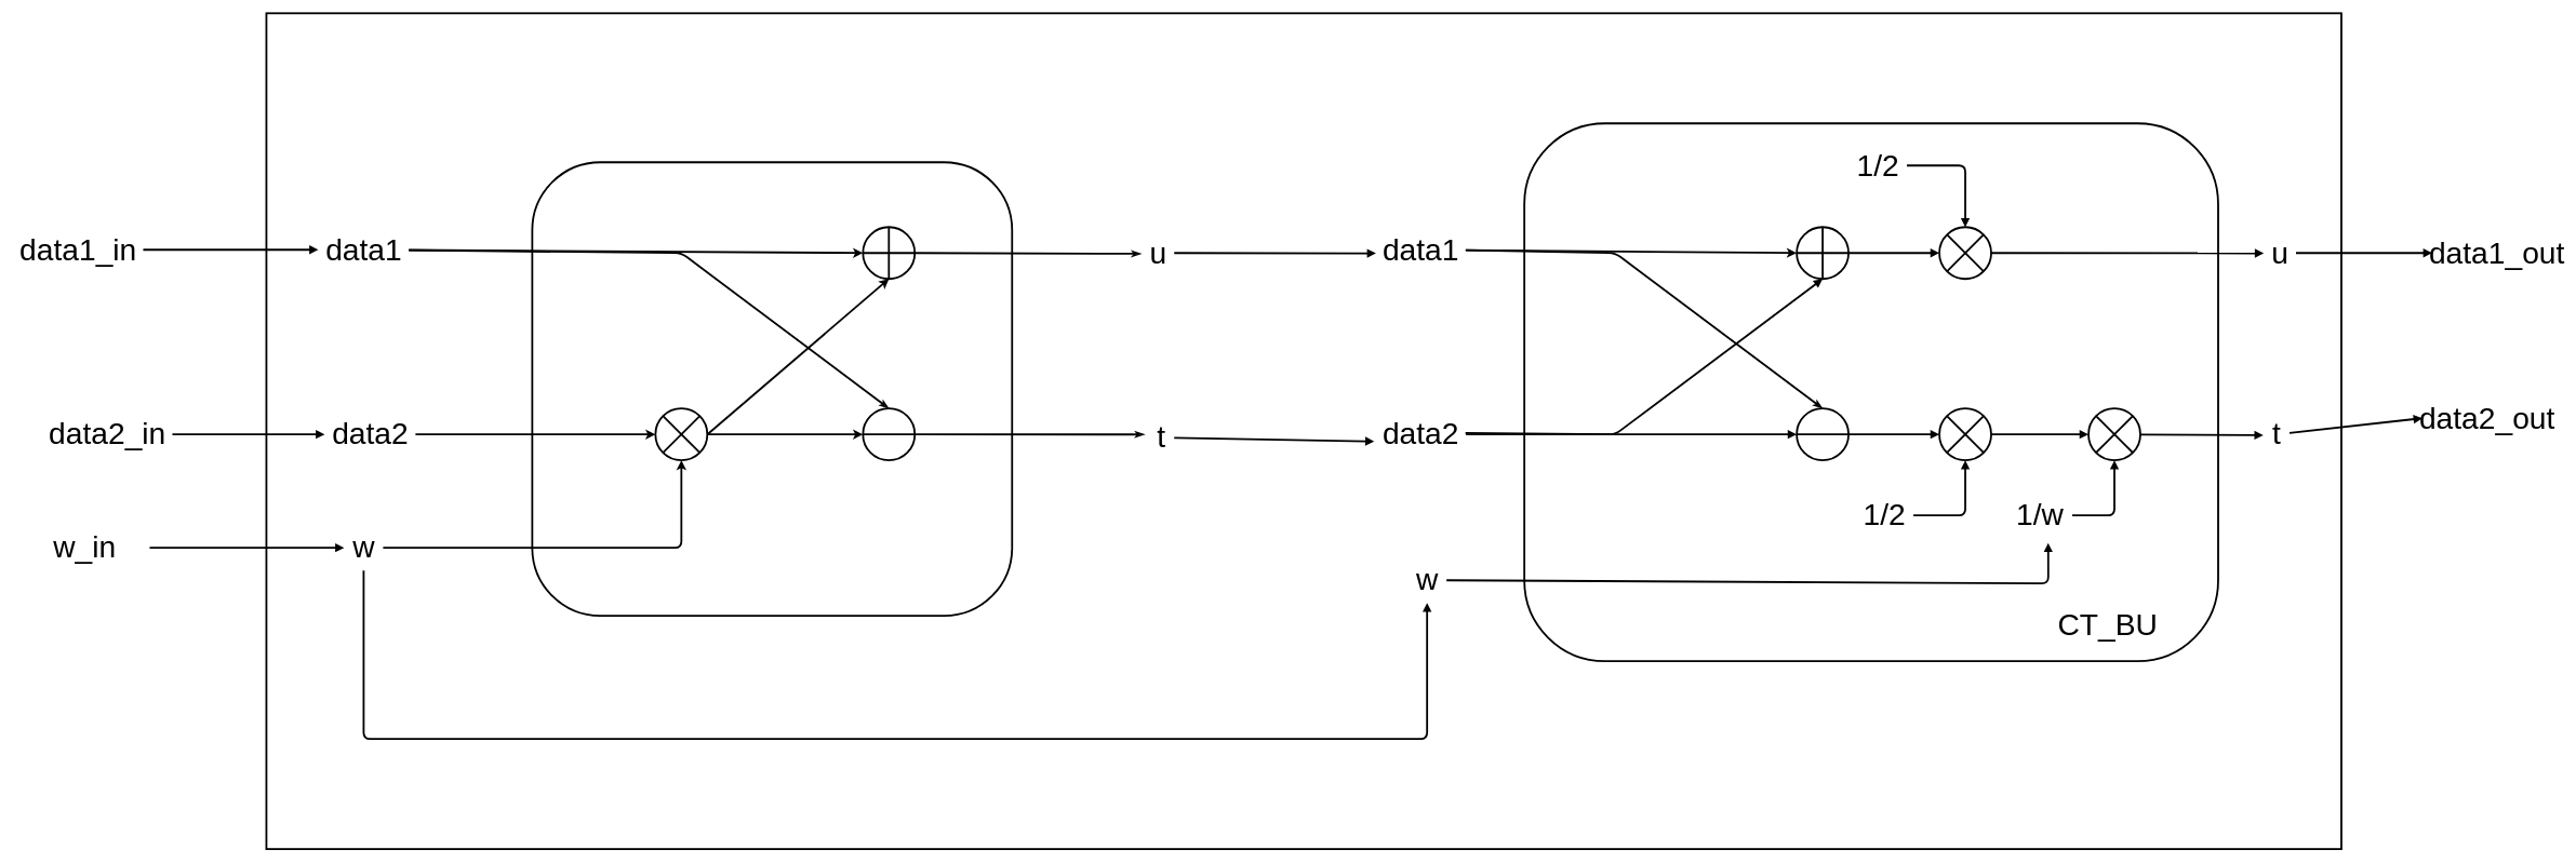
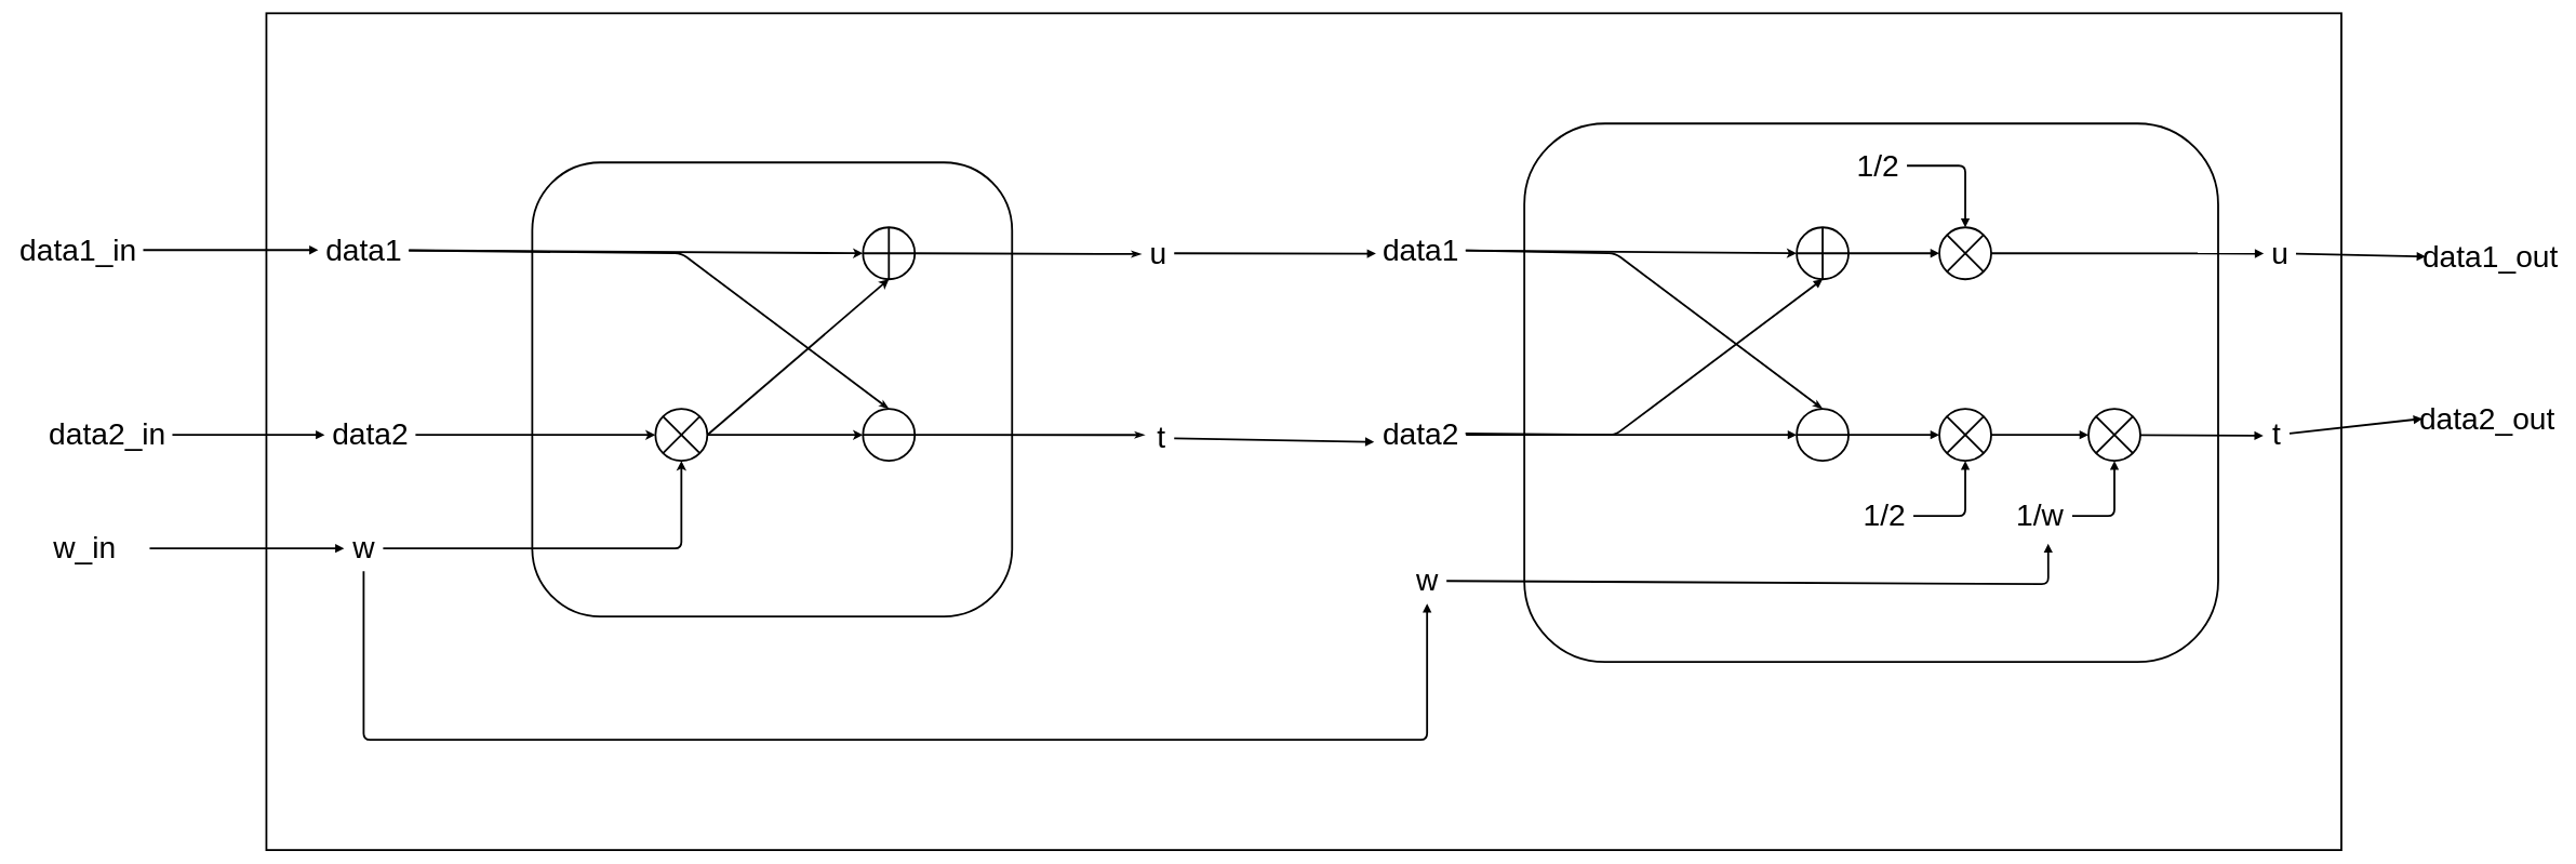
- <mxCell id="60" value="data1_out" style="text;html=1;strokeColor=none;fillColor=none;align=center;verticalAlign=middle;whiteSpace=wrap;rounded=0;strokeWidth=3;fontSize=47;" parent="2" vertex="1"><mxGeometry x="3730" y="340" width="200" height="60" as="geometry" /></mxCell>
+ <mxCell id="60" value="data1_out" style="text;html=1;strokeColor=none;fillColor=none;align=center;verticalAlign=middle;whiteSpace=wrap;rounded=0;strokeWidth=3;fontSize=47;" parent="2" vertex="1"><mxGeometry x="3720" y="345" width="200" height="60" as="geometry" /></mxCell>
- <mxCell id="34" value="CT_BU" style="text;html=1;strokeColor=none;fillColor=none;align=center;verticalAlign=middle;whiteSpace=wrap;rounded=0;strokeWidth=3;fontSize=47;" parent="22" vertex="1"><mxGeometry x="1040" y="750" width="180" height="50" as="geometry" /></mxCell>
